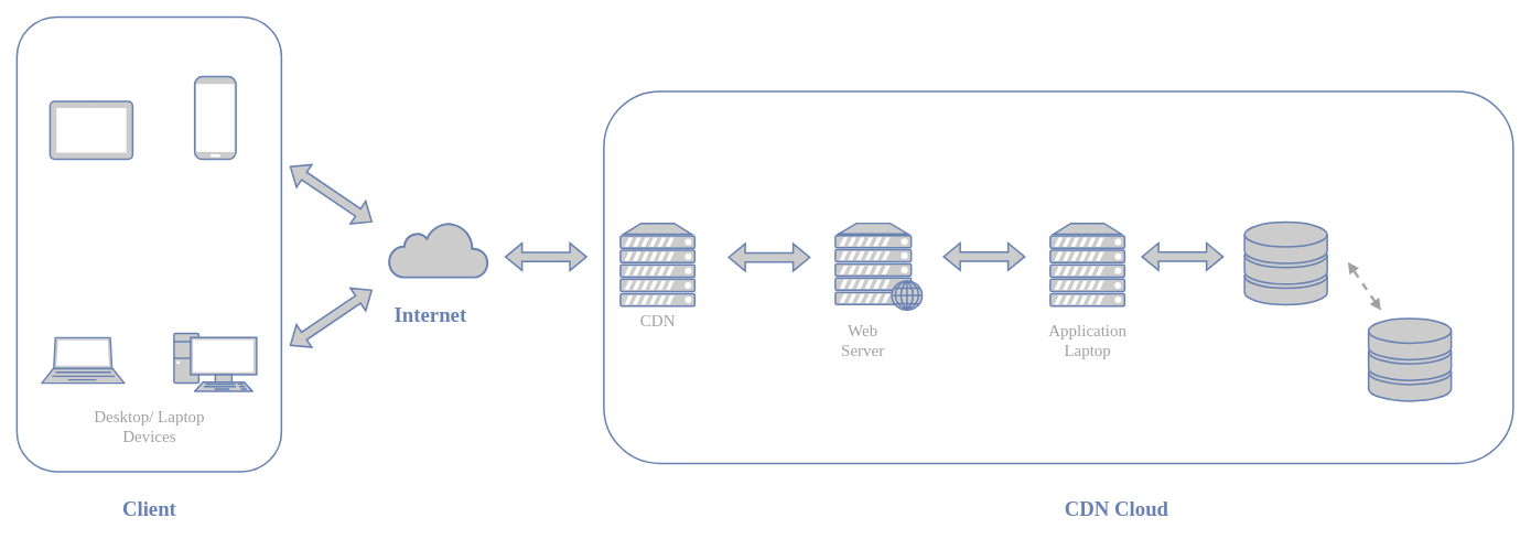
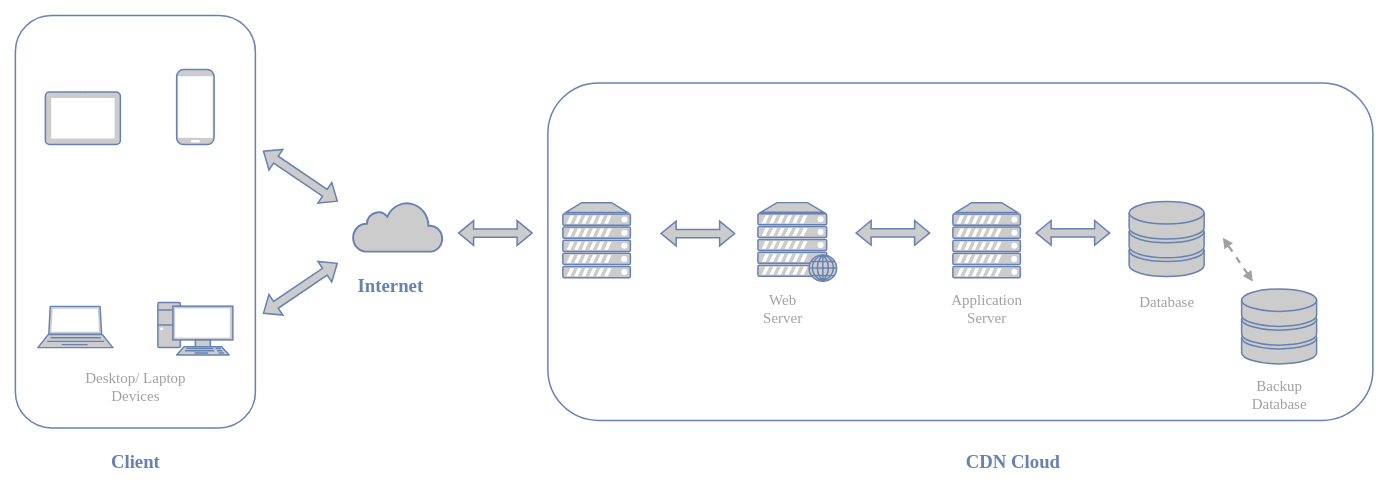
- <mxCell id="16" value="&lt;font style=&quot;font-size: 20px;&quot;&gt;CDN&lt;/font&gt;" style="text;html=1;align=center;verticalAlign=middle;resizable=0;points=[];autosize=1;strokeColor=none;fillColor=none;fontSize=20;fontFamily=Verdana;fontColor=#A1A1A1;" parent="1" vertex="1"><mxGeometry x="765" y="371.67" width="60" height="30" as="geometry" /></mxCell>
+ <mxCell id="20" value="&lt;font style=&quot;font-size: 20px&quot;&gt;Database&lt;/font&gt;" style="text;html=1;align=center;verticalAlign=middle;resizable=0;points=[];autosize=1;strokeColor=none;fillColor=none;fontFamily=Verdana;fontSize=20;fontColor=#A1A1A1;" parent="1" vertex="1"><mxGeometry x="1500" y="386.33" width="110" height="30" as="geometry" /></mxCell>
- <mxCell id="19" value="&lt;div&gt;&lt;font style=&quot;font-size: 20px&quot; face=&quot;Verdana&quot; color=&quot;#A1A1A1&quot;&gt;Application&lt;br&gt;&lt;/font&gt;&lt;/div&gt;&lt;div&gt;&lt;font style=&quot;font-size: 20px&quot; face=&quot;Verdana&quot; color=&quot;#A1A1A1&quot;&gt;Laptop&lt;/font&gt;&lt;/div&gt;" style="text;html=1;align=center;verticalAlign=middle;resizable=0;points=[];autosize=1;strokeColor=none;fillColor=none;" parent="1" vertex="1"><mxGeometry x="1250" y="389.67" width="130" height="40" as="geometry" /></mxCell>
+ <mxCell id="19" value="&lt;div&gt;&lt;font style=&quot;font-size: 20px&quot; face=&quot;Verdana&quot; color=&quot;#A1A1A1&quot;&gt;Application&lt;br&gt;&lt;/font&gt;&lt;/div&gt;&lt;div&gt;&lt;font style=&quot;font-size: 20px&quot; face=&quot;Verdana&quot; color=&quot;#A1A1A1&quot;&gt;Server&lt;/font&gt;&lt;/div&gt;" style="text;html=1;align=center;verticalAlign=middle;resizable=0;points=[];autosize=1;strokeColor=none;fillColor=none;" parent="1" vertex="1"><mxGeometry x="1250" y="389.67" width="130" height="40" as="geometry" /></mxCell>
+ <mxCell id="21" value="&lt;div style=&quot;font-size: 20px;&quot;&gt;&lt;font style=&quot;font-size: 20px&quot;&gt;Backup&lt;/font&gt;&lt;/div&gt;&lt;div style=&quot;font-size: 20px;&quot;&gt;&lt;font style=&quot;font-size: 20px&quot;&gt;Database&lt;/font&gt;&lt;/div&gt;" style="text;html=1;align=center;verticalAlign=middle;resizable=0;points=[];autosize=1;strokeColor=none;fillColor=none;fontFamily=Verdana;fontSize=20;fontColor=#A1A1A1;" parent="1" vertex="1"><mxGeometry x="1650" y="500" width="110" height="50" as="geometry" /></mxCell>
